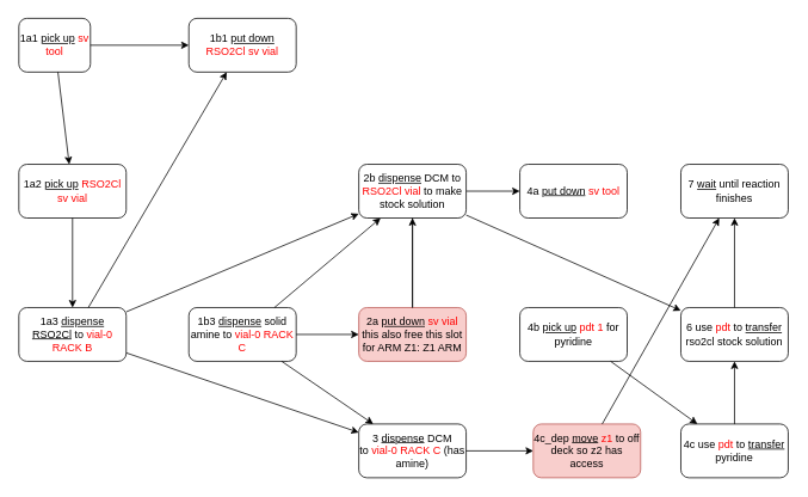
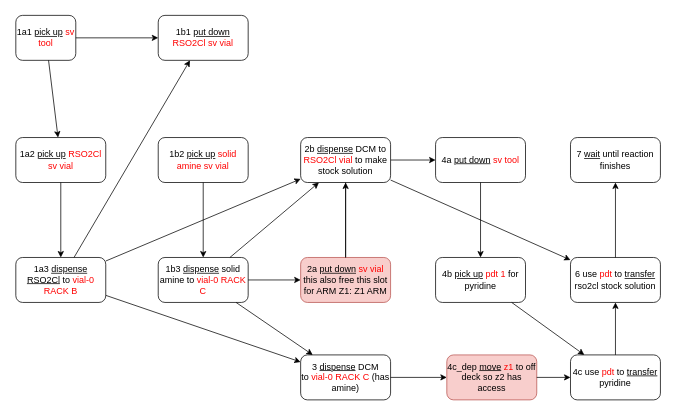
+ <mxCell id="6" value="1b2 &lt;u&gt;pick up&lt;/u&gt; &lt;font color=&quot;#ff0000&quot;&gt;solid amine sv vial&lt;/font&gt;" style="rounded=1;whiteSpace=wrap;html=1;" parent="1" vertex="1"><mxGeometry x="210" y="183" width="120" height="60" as="geometry" /></mxCell>
+ <mxCell id="20" value="" style="endArrow=classic" parent="1" source="6" target="7" edge="1"><mxGeometry relative="1" as="geometry" /></mxCell>
+ <mxCell id="28" value="" style="endArrow=classic" parent="1" source="10" target="11" edge="1"><mxGeometry relative="1" as="geometry" /></mxCell>
- <mxCell id="31" value="" style="endArrow=classic;" parent="1" source="12" target="15" edge="1"><mxGeometry relative="1" as="geometry" /></mxCell>
+ <mxCell id="31" value="" style="endArrow=classic" parent="1" source="12" target="13" edge="1"><mxGeometry relative="1" as="geometry" /></mxCell>
